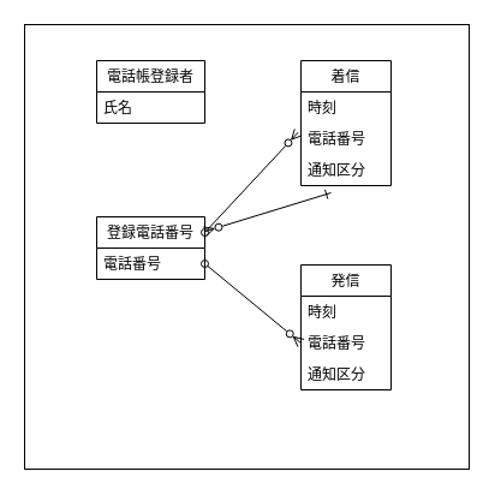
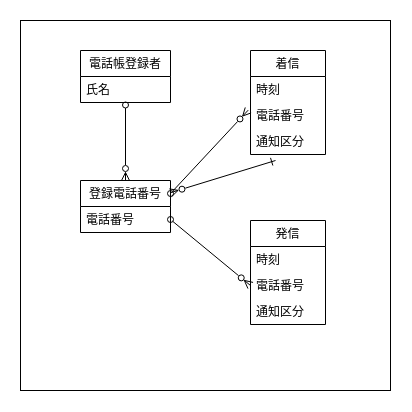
+ <mxCell id="6" style="edgeStyle=none;html=1;entryX=0.5;entryY=1.096;entryDx=0;entryDy=0;entryPerimeter=0;endArrow=oval;endFill=0;startArrow=ERzeroToMany;startFill=0;" edge="1" parent="1" source="9" target="4"><mxGeometry relative="1" as="geometry" /></mxCell>
